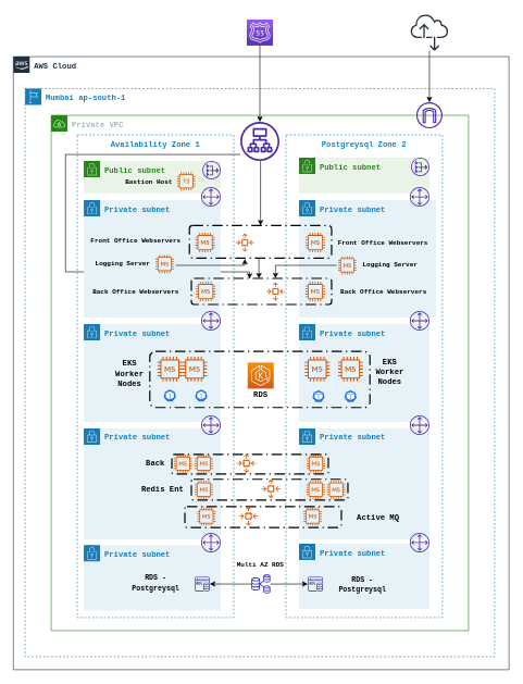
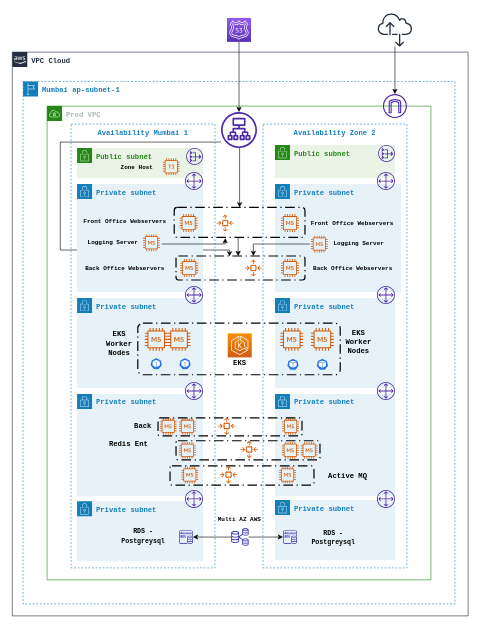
- <mxCell id="2" value="&lt;font face=&quot;Courier New&quot;&gt;&lt;b&gt;AWS Cloud&lt;/b&gt;&lt;/font&gt;" style="points=[[0,0],[0.25,0],[0.5,0],[0.75,0],[1,0],[1,0.25],[1,0.5],[1,0.75],[1,1],[0.75,1],[0.5,1],[0.25,1],[0,1],[0,0.75],[0,0.5],[0,0.25]];outlineConnect=0;gradientColor=none;html=1;whiteSpace=wrap;fontSize=12;fontStyle=0;container=1;pointerEvents=0;collapsible=0;recursiveResize=0;shape=mxgraph.aws4.group;grIcon=mxgraph.aws4.group_aws_cloud_alt;strokeColor=#232F3E;fillColor=none;verticalAlign=top;align=left;spacingLeft=30;fontColor=#232F3E;dashed=0;" vertex="1" parent="1"><mxGeometry x="20" y="86" width="760" height="940" as="geometry" /></mxCell>
+ <mxCell id="2" value="&lt;font face=&quot;Courier New&quot;&gt;&lt;b&gt;VPC Cloud&lt;/b&gt;&lt;/font&gt;" style="points=[[0,0],[0.25,0],[0.5,0],[0.75,0],[1,0],[1,0.25],[1,0.5],[1,0.75],[1,1],[0.75,1],[0.5,1],[0.25,1],[0,1],[0,0.75],[0,0.5],[0,0.25]];outlineConnect=0;gradientColor=none;html=1;whiteSpace=wrap;fontSize=12;fontStyle=0;container=1;pointerEvents=0;collapsible=0;recursiveResize=0;shape=mxgraph.aws4.group;grIcon=mxgraph.aws4.group_aws_cloud_alt;strokeColor=#232F3E;fillColor=none;verticalAlign=top;align=left;spacingLeft=30;fontColor=#232F3E;dashed=0;" vertex="1" parent="1"><mxGeometry x="20" y="86" width="760" height="940" as="geometry" /></mxCell>
- <mxCell id="3" value="&lt;font face=&quot;Courier New&quot;&gt;&lt;b&gt;Mumbai ap-south-1&lt;/b&gt;&lt;/font&gt;" style="points=[[0,0],[0.25,0],[0.5,0],[0.75,0],[1,0],[1,0.25],[1,0.5],[1,0.75],[1,1],[0.75,1],[0.5,1],[0.25,1],[0,1],[0,0.75],[0,0.5],[0,0.25]];outlineConnect=0;gradientColor=none;html=1;whiteSpace=wrap;fontSize=12;fontStyle=0;container=1;pointerEvents=0;collapsible=0;recursiveResize=0;shape=mxgraph.aws4.group;grIcon=mxgraph.aws4.group_region;strokeColor=#147EBA;fillColor=none;verticalAlign=top;align=left;spacingLeft=30;fontColor=#147EBA;dashed=1;" vertex="1" parent="1"><mxGeometry x="38" y="135" width="720" height="871" as="geometry" /></mxCell>
+ <mxCell id="3" value="&lt;font face=&quot;Courier New&quot;&gt;&lt;b&gt;Mumbai ap-subnet-1&lt;/b&gt;&lt;/font&gt;" style="points=[[0,0],[0.25,0],[0.5,0],[0.75,0],[1,0],[1,0.25],[1,0.5],[1,0.75],[1,1],[0.75,1],[0.5,1],[0.25,1],[0,1],[0,0.75],[0,0.5],[0,0.25]];outlineConnect=0;gradientColor=none;html=1;whiteSpace=wrap;fontSize=12;fontStyle=0;container=1;pointerEvents=0;collapsible=0;recursiveResize=0;shape=mxgraph.aws4.group;grIcon=mxgraph.aws4.group_region;strokeColor=#147EBA;fillColor=none;verticalAlign=top;align=left;spacingLeft=30;fontColor=#147EBA;dashed=1;" vertex="1" parent="1"><mxGeometry x="38" y="135" width="720" height="871" as="geometry" /></mxCell>
- <mxCell id="4" value="&lt;div&gt;&lt;font face=&quot;Courier New&quot;&gt;&lt;b&gt;Private VPC&lt;/b&gt;&lt;/font&gt;&lt;/div&gt;" style="points=[[0,0],[0.25,0],[0.5,0],[0.75,0],[1,0],[1,0.25],[1,0.5],[1,0.75],[1,1],[0.75,1],[0.5,1],[0.25,1],[0,1],[0,0.75],[0,0.5],[0,0.25]];outlineConnect=0;gradientColor=none;html=1;whiteSpace=wrap;fontSize=12;fontStyle=0;container=1;pointerEvents=0;collapsible=0;recursiveResize=0;shape=mxgraph.aws4.group;grIcon=mxgraph.aws4.group_vpc;strokeColor=#248814;fillColor=none;verticalAlign=top;align=left;spacingLeft=30;fontColor=#AAB7B8;dashed=0;" vertex="1" parent="1"><mxGeometry x="78" y="176" width="640" height="790" as="geometry" /></mxCell>
+ <mxCell id="4" value="&lt;div&gt;&lt;font face=&quot;Courier New&quot;&gt;&lt;b&gt;Prod VPC&lt;/b&gt;&lt;/font&gt;&lt;/div&gt;" style="points=[[0,0],[0.25,0],[0.5,0],[0.75,0],[1,0],[1,0.25],[1,0.5],[1,0.75],[1,1],[0.75,1],[0.5,1],[0.25,1],[0,1],[0,0.75],[0,0.5],[0,0.25]];outlineConnect=0;gradientColor=none;html=1;whiteSpace=wrap;fontSize=12;fontStyle=0;container=1;pointerEvents=0;collapsible=0;recursiveResize=0;shape=mxgraph.aws4.group;grIcon=mxgraph.aws4.group_vpc;strokeColor=#248814;fillColor=none;verticalAlign=top;align=left;spacingLeft=30;fontColor=#AAB7B8;dashed=0;" vertex="1" parent="1"><mxGeometry x="78" y="176" width="640" height="790" as="geometry" /></mxCell>
- <mxCell id="6" value="&lt;font face=&quot;Courier New&quot;&gt;&lt;b&gt;Availability Zone 1&lt;/b&gt;&lt;/font&gt;" style="fillColor=none;strokeColor=#147EBA;dashed=1;verticalAlign=top;fontStyle=0;fontColor=#147EBA;whiteSpace=wrap;html=1;" vertex="1" parent="4"><mxGeometry x="40" y="30" width="240" height="740" as="geometry" /></mxCell>
+ <mxCell id="6" value="&lt;font face=&quot;Courier New&quot;&gt;&lt;b&gt;Availability Mumbai 1&lt;/b&gt;&lt;/font&gt;" style="fillColor=none;strokeColor=#147EBA;dashed=1;verticalAlign=top;fontStyle=0;fontColor=#147EBA;whiteSpace=wrap;html=1;" vertex="1" parent="4"><mxGeometry x="40" y="30" width="240" height="740" as="geometry" /></mxCell>
- <mxCell id="7" value="&lt;font face=&quot;Courier New&quot;&gt;&lt;b&gt;Postgreysql Zone 2&lt;/b&gt;&lt;/font&gt;" style="fillColor=none;strokeColor=#147EBA;dashed=1;verticalAlign=top;fontStyle=0;fontColor=#147EBA;whiteSpace=wrap;html=1;" vertex="1" parent="4"><mxGeometry x="360" y="30" width="240" height="740" as="geometry" /></mxCell>
+ <mxCell id="7" value="&lt;font face=&quot;Courier New&quot;&gt;&lt;b&gt;Availability Zone 2&lt;/b&gt;&lt;/font&gt;" style="fillColor=none;strokeColor=#147EBA;dashed=1;verticalAlign=top;fontStyle=0;fontColor=#147EBA;whiteSpace=wrap;html=1;" vertex="1" parent="4"><mxGeometry x="360" y="30" width="240" height="740" as="geometry" /></mxCell>
- <mxCell id="44" value="&lt;div&gt;&lt;font style=&quot;font-size: 10px;&quot; face=&quot;Courier New&quot;&gt;&lt;b&gt;Bastion Host&lt;/b&gt;&lt;/font&gt;&lt;/div&gt;" style="text;html=1;strokeColor=none;fillColor=none;align=center;verticalAlign=middle;whiteSpace=wrap;rounded=0;movable=1;resizable=1;rotatable=1;deletable=1;editable=1;locked=0;connectable=1;" vertex="1" parent="4"><mxGeometry x="105" y="93" width="90" height="17" as="geometry" /></mxCell>
+ <mxCell id="44" value="&lt;div&gt;&lt;font style=&quot;font-size: 10px;&quot; face=&quot;Courier New&quot;&gt;&lt;b&gt;Zone Host&lt;/b&gt;&lt;/font&gt;&lt;/div&gt;" style="text;html=1;strokeColor=none;fillColor=none;align=center;verticalAlign=middle;whiteSpace=wrap;rounded=0;movable=1;resizable=1;rotatable=1;deletable=1;editable=1;locked=0;connectable=1;" vertex="1" parent="4"><mxGeometry x="105" y="93" width="90" height="17" as="geometry" /></mxCell>
- <mxCell id="71" value="&lt;font face=&quot;Courier New&quot;&gt;&lt;b&gt;RDS&lt;/b&gt;&lt;/font&gt;" style="text;html=1;strokeColor=none;fillColor=none;align=center;verticalAlign=middle;whiteSpace=wrap;rounded=0;" vertex="1" parent="4"><mxGeometry x="303" y="423" width="37.25" height="10" as="geometry" /></mxCell>
+ <mxCell id="71" value="&lt;font face=&quot;Courier New&quot;&gt;&lt;b&gt;EKS&lt;/b&gt;&lt;/font&gt;" style="text;html=1;strokeColor=none;fillColor=none;align=center;verticalAlign=middle;whiteSpace=wrap;rounded=0;" vertex="1" parent="4"><mxGeometry x="303" y="423" width="37.25" height="10" as="geometry" /></mxCell>
- <mxCell id="50" value="&lt;font face=&quot;Courier New&quot;&gt;&lt;b&gt;Redis Ent&lt;/b&gt;&lt;/font&gt;" style="text;html=1;strokeColor=none;fillColor=none;align=center;verticalAlign=middle;whiteSpace=wrap;rounded=0;" vertex="1" parent="46"><mxGeometry x="78" y="88" width="86.25" height="12.25" as="geometry" /></mxCell>
+ <mxCell id="50" value="&lt;font face=&quot;Courier New&quot;&gt;&lt;b&gt;Redis Ent&lt;/b&gt;&lt;/font&gt;" style="text;html=1;strokeColor=none;fillColor=none;align=center;verticalAlign=middle;whiteSpace=wrap;rounded=0;" vertex="1" parent="46"><mxGeometry x="43" y="78" width="86.25" height="12.25" as="geometry" /></mxCell>
- <mxCell id="62" value="&lt;font style=&quot;font-size: 10px;&quot;&gt;&lt;b&gt;&lt;font face=&quot;Courier New&quot;&gt;Multi AZ RDS&lt;/font&gt;&lt;/b&gt;&lt;/font&gt;" style="text;html=1;strokeColor=none;fillColor=none;align=center;verticalAlign=middle;whiteSpace=wrap;rounded=0;" vertex="1" parent="4"><mxGeometry x="276" y="678" width="89.5" height="21" as="geometry" /></mxCell>
+ <mxCell id="62" value="&lt;font style=&quot;font-size: 10px;&quot;&gt;&lt;b&gt;&lt;font face=&quot;Courier New&quot;&gt;Multi AZ AWS&lt;/font&gt;&lt;/b&gt;&lt;/font&gt;" style="text;html=1;strokeColor=none;fillColor=none;align=center;verticalAlign=middle;whiteSpace=wrap;rounded=0;" vertex="1" parent="4"><mxGeometry x="276" y="678" width="89.5" height="21" as="geometry" /></mxCell>
